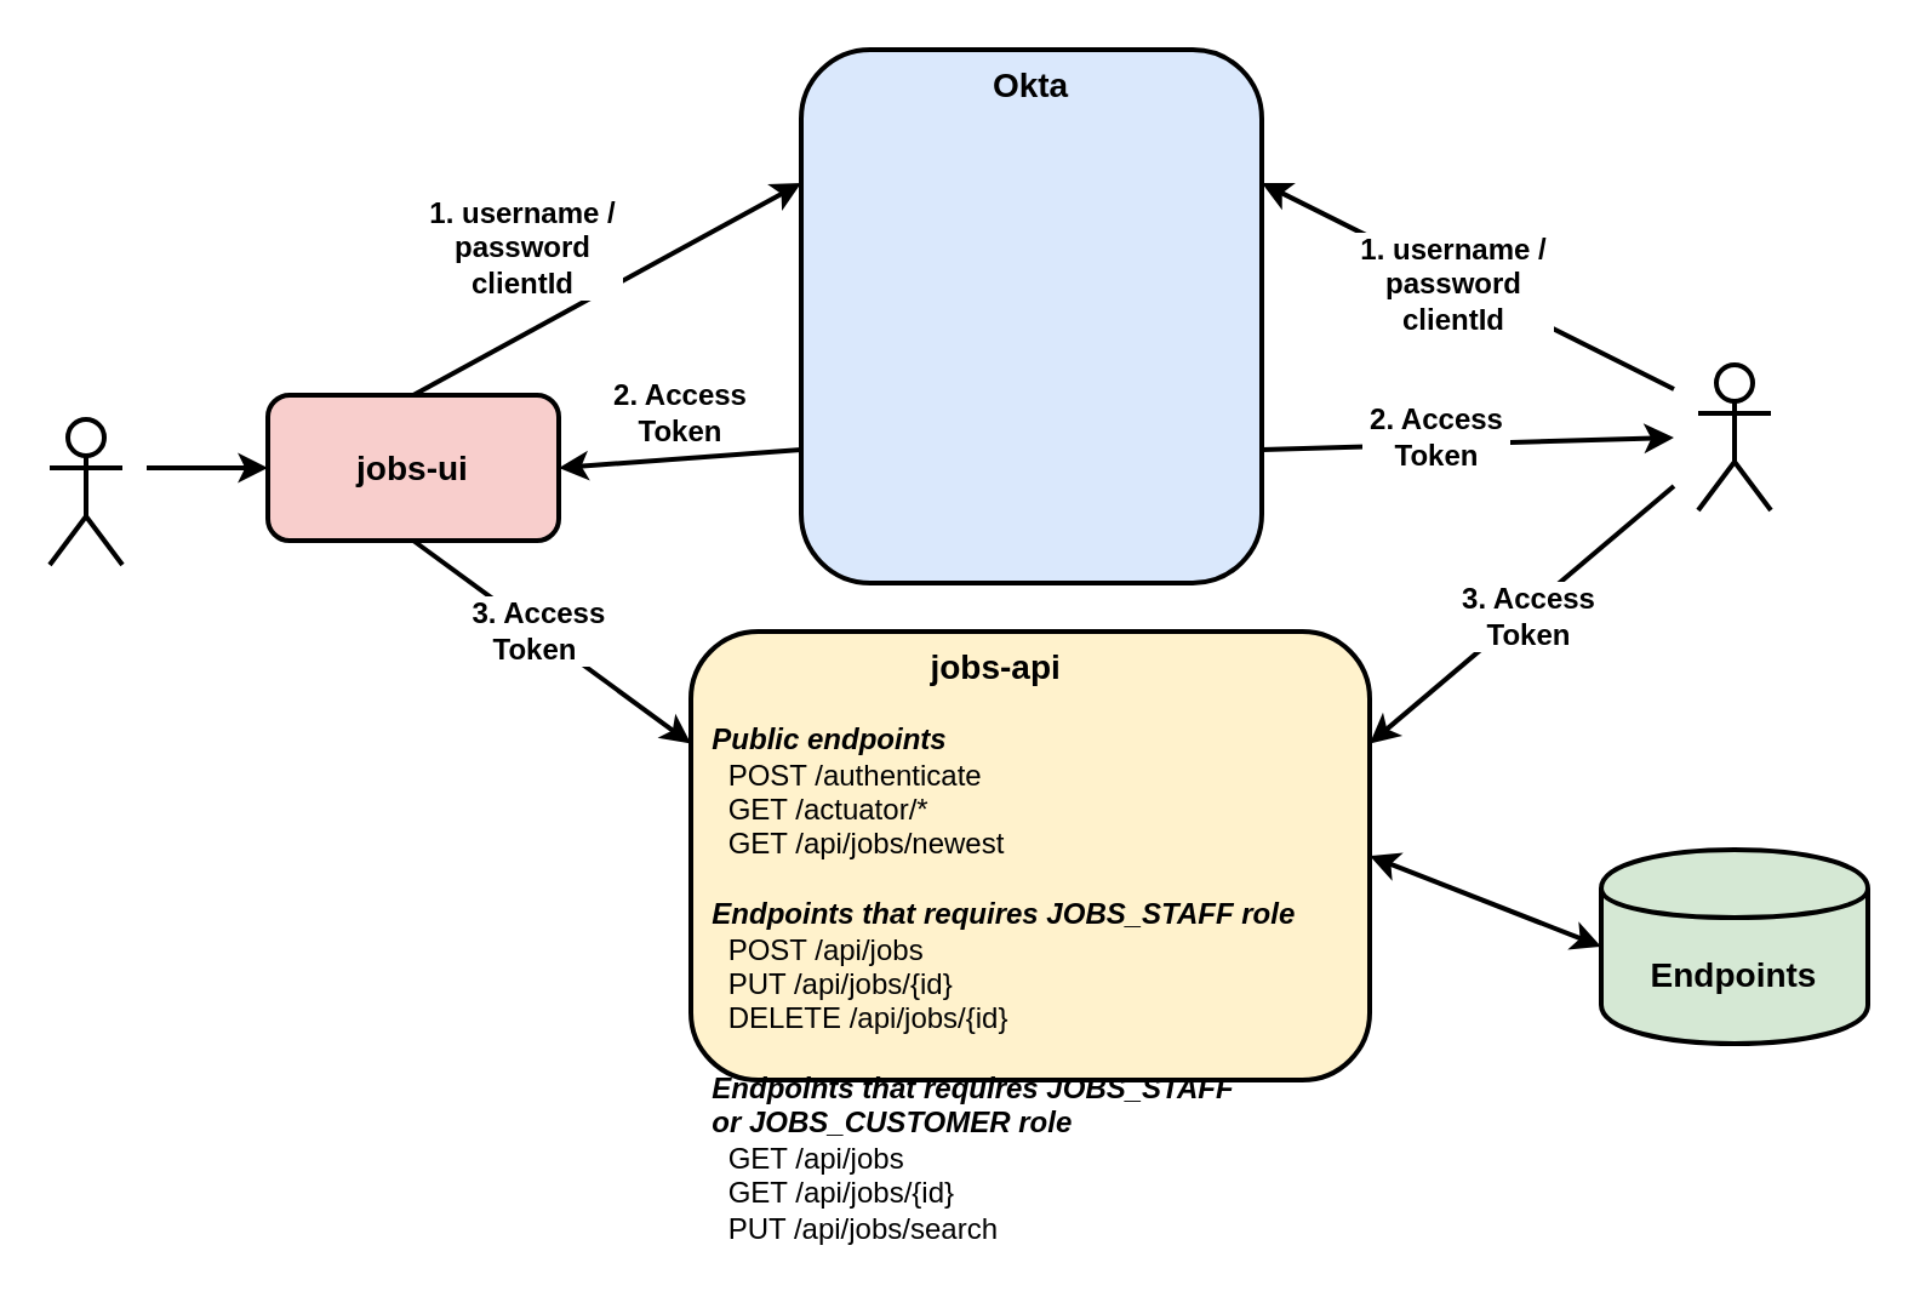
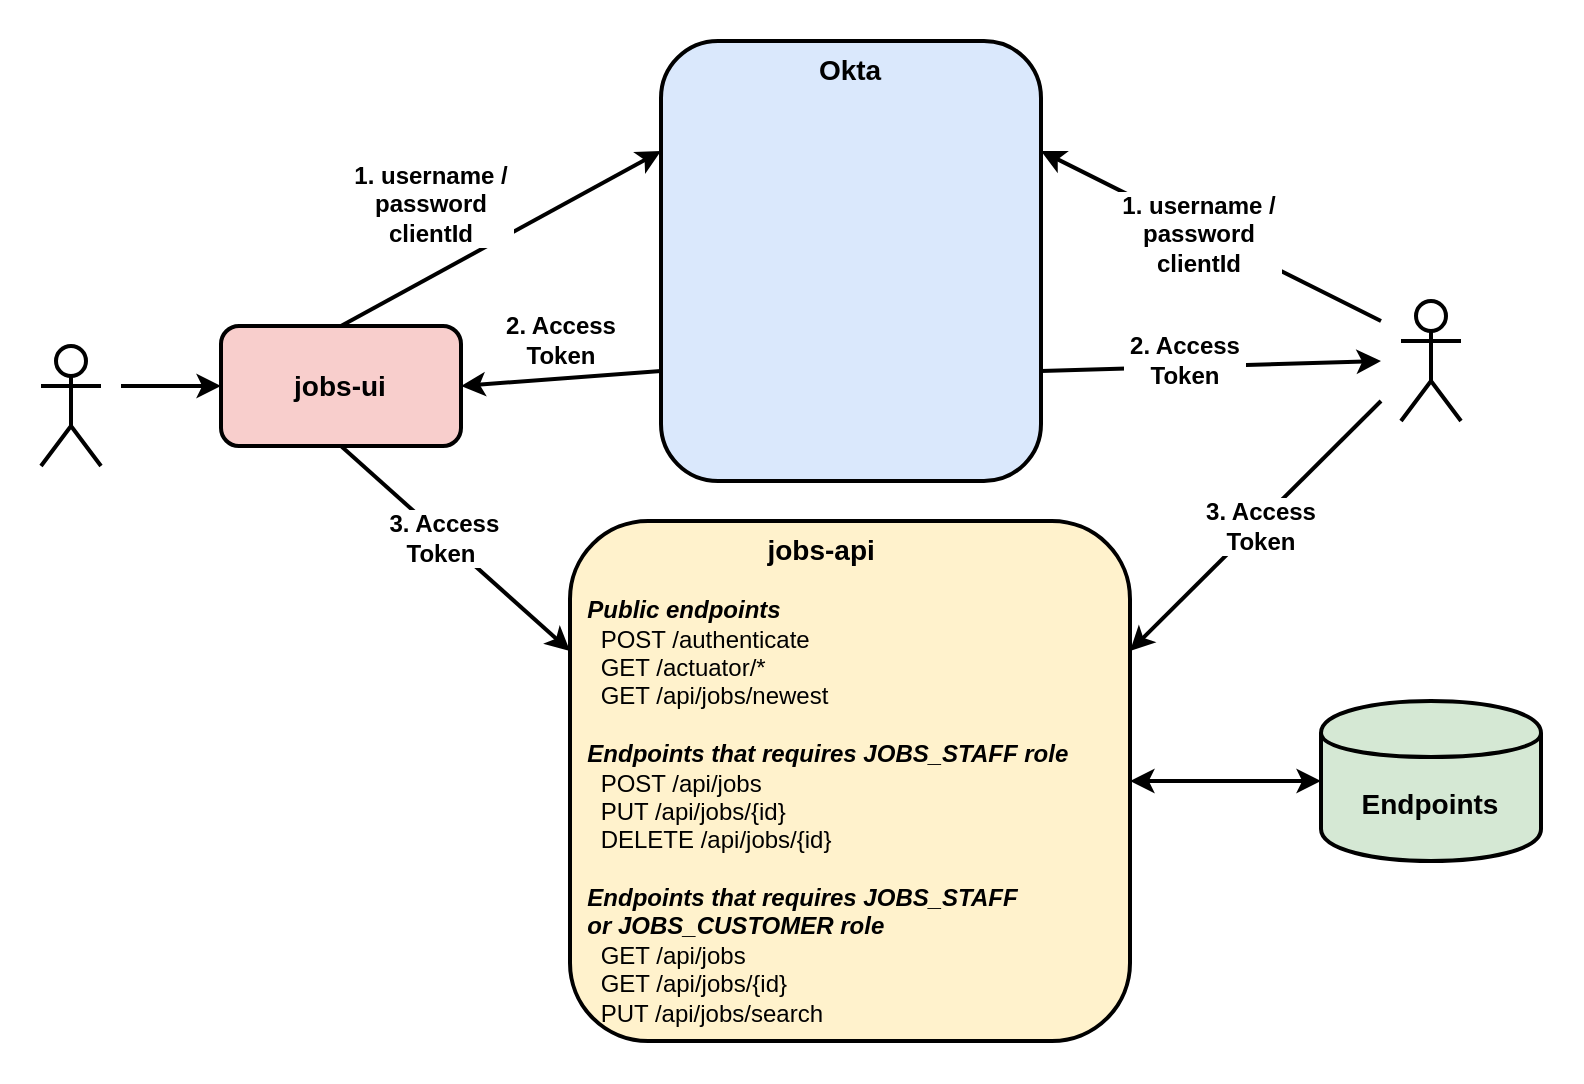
- <mxCell id="3" value="&lt;div style=&quot;text-align: center&quot;&gt;&lt;span style=&quot;font-size: 14px ; font-weight: bold&quot;&gt;jobs-api&lt;/span&gt;&lt;/div&gt;&lt;br&gt;&lt;b&gt;&lt;i&gt;&amp;nbsp; Public endpoints&lt;/i&gt;&lt;/b&gt;&lt;br&gt;&amp;nbsp; &amp;nbsp; POST /authenticate&lt;br&gt;&amp;nbsp; &amp;nbsp; GET /actuator/*&lt;br&gt;&amp;nbsp; &amp;nbsp; GET /api/jobs/newest&lt;br&gt;&lt;br&gt;&lt;b&gt;&lt;i&gt;&amp;nbsp; Endpoints that requires JOBS_STAFF role&lt;/i&gt;&lt;/b&gt;&lt;br&gt;&amp;nbsp; &amp;nbsp; POST /api/jobs&lt;br&gt;&amp;nbsp; &amp;nbsp; PUT /api/jobs/{id}&lt;br&gt;&amp;nbsp; &amp;nbsp; DELETE /api/jobs/{id}&lt;br&gt;&lt;br&gt;&lt;b&gt;&lt;i&gt;&amp;nbsp; Endpoints that requires JOBS_STAFF&lt;br&gt;&amp;nbsp; or JOBS_CUSTOMER role&lt;br&gt;&lt;/i&gt;&lt;/b&gt;&amp;nbsp; &amp;nbsp; GET /api/jobs&lt;br&gt;&amp;nbsp; &amp;nbsp; GET /api/jobs/{id}&lt;br&gt;&amp;nbsp; &amp;nbsp; PUT /api/jobs/search" style="rounded=1;whiteSpace=wrap;html=1;strokeWidth=2;verticalAlign=top;align=left;fillColor=#fff2cc;strokeColor=#000000;" parent="1" vertex="1"><mxGeometry x="284.5" y="260" width="280" height="185" as="geometry" /></mxCell>
+ <mxCell id="3" value="&lt;div style=&quot;text-align: center&quot;&gt;&lt;span style=&quot;font-size: 14px ; font-weight: bold&quot;&gt;jobs-api&lt;/span&gt;&lt;/div&gt;&lt;br&gt;&lt;b&gt;&lt;i&gt;&amp;nbsp; Public endpoints&lt;/i&gt;&lt;/b&gt;&lt;br&gt;&amp;nbsp; &amp;nbsp; POST /authenticate&lt;br&gt;&amp;nbsp; &amp;nbsp; GET /actuator/*&lt;br&gt;&amp;nbsp; &amp;nbsp; GET /api/jobs/newest&lt;br&gt;&lt;br&gt;&lt;b&gt;&lt;i&gt;&amp;nbsp; Endpoints that requires JOBS_STAFF role&lt;/i&gt;&lt;/b&gt;&lt;br&gt;&amp;nbsp; &amp;nbsp; POST /api/jobs&lt;br&gt;&amp;nbsp; &amp;nbsp; PUT /api/jobs/{id}&lt;br&gt;&amp;nbsp; &amp;nbsp; DELETE /api/jobs/{id}&lt;br&gt;&lt;br&gt;&lt;b&gt;&lt;i&gt;&amp;nbsp; Endpoints that requires JOBS_STAFF&lt;br&gt;&amp;nbsp; or JOBS_CUSTOMER role&lt;br&gt;&lt;/i&gt;&lt;/b&gt;&amp;nbsp; &amp;nbsp; GET /api/jobs&lt;br&gt;&amp;nbsp; &amp;nbsp; GET /api/jobs/{id}&lt;br&gt;&amp;nbsp; &amp;nbsp; PUT /api/jobs/search" style="rounded=1;whiteSpace=wrap;html=1;strokeWidth=2;verticalAlign=top;align=left;fillColor=#fff2cc;strokeColor=#000000;" parent="1" vertex="1"><mxGeometry x="284.5" y="260" width="280" height="260" as="geometry" /></mxCell>
